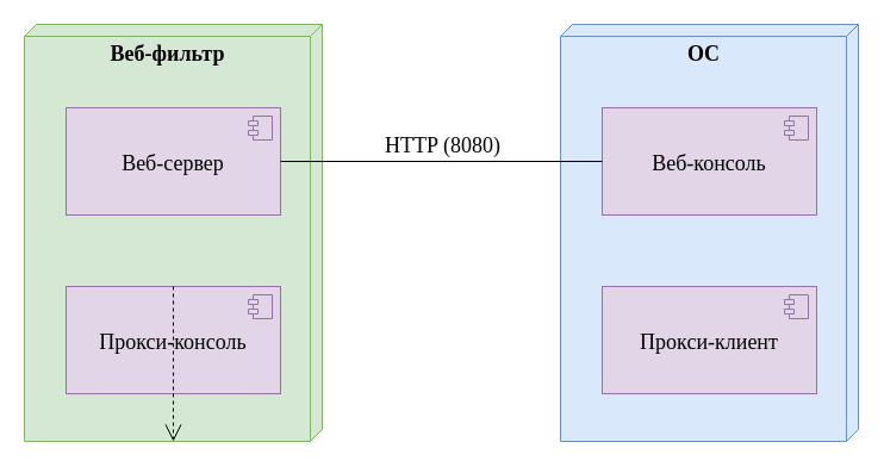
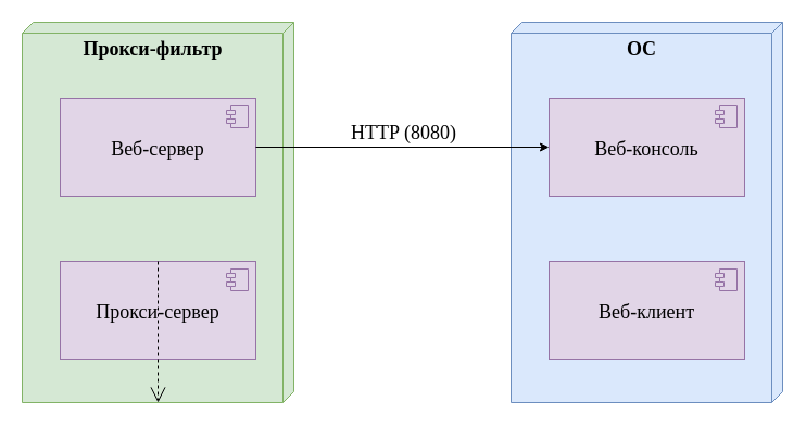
- <mxCell id="2" value="Веб-фильтр" style="verticalAlign=top;align=center;spacingTop=8;spacingLeft=2;spacingRight=12;shape=cube;size=10;direction=south;fontStyle=1;html=1;fontFamily=Times New Roman;fontSize=18;fillColor=#d5e8d4;strokeColor=#82b366;" vertex="1" parent="1"><mxGeometry x="20" y="20" width="250" height="350" as="geometry" /></mxCell>
+ <mxCell id="2" value="Прокси-фильтр" style="verticalAlign=top;align=center;spacingTop=8;spacingLeft=2;spacingRight=12;shape=cube;size=10;direction=south;fontStyle=1;html=1;fontFamily=Times New Roman;fontSize=18;fillColor=#d5e8d4;strokeColor=#82b366;" vertex="1" parent="1"><mxGeometry x="20" y="20" width="250" height="350" as="geometry" /></mxCell>
- <mxCell id="13" value="" style="endArrow=none;html=1;edgeStyle=orthogonalEdgeStyle;fontFamily=Times New Roman;fontSize=18;entryX=0;entryY=0.5;entryDx=0;entryDy=0;exitX=1;exitY=0.5;exitDx=0;exitDy=0;labelPosition=center;verticalLabelPosition=middle;align=center;verticalAlign=middle;startFill=0;" edge="1" parent="1" source="4" target="8"><mxGeometry relative="1" as="geometry"><mxPoint x="20" y="440" as="sourcePoint" /><mxPoint x="180" y="440" as="targetPoint" /></mxGeometry></mxCell>
+ <mxCell id="13" value="" style="endArrow=classic;html=1;edgeStyle=orthogonalEdgeStyle;fontFamily=Times New Roman;fontSize=18;entryX=0;entryY=0.5;entryDx=0;entryDy=0;exitX=1;exitY=0.5;exitDx=0;exitDy=0;labelPosition=center;verticalLabelPosition=middle;align=center;verticalAlign=middle;startFill=0;" edge="1" parent="1" source="4" target="8"><mxGeometry relative="1" as="geometry"><mxPoint x="20" y="440" as="sourcePoint" /><mxPoint x="180" y="440" as="targetPoint" /></mxGeometry></mxCell>
- <mxCell id="6" value="Прокси-консоль" style="fontFamily=Times New Roman;fontSize=18;fillColor=#e1d5e7;strokeColor=#9673a6;" vertex="1" parent="1"><mxGeometry x="55" y="240" width="180" height="90" as="geometry" /></mxCell>
+ <mxCell id="6" value="Прокси-сервер" style="fontFamily=Times New Roman;fontSize=18;fillColor=#e1d5e7;strokeColor=#9673a6;" vertex="1" parent="1"><mxGeometry x="55" y="240" width="180" height="90" as="geometry" /></mxCell>
- <mxCell id="10" value="Прокси-клиент" style="fontFamily=Times New Roman;fontSize=18;fillColor=#e1d5e7;strokeColor=#9673a6;" vertex="1" parent="1"><mxGeometry x="505" y="240" width="180" height="90" as="geometry" /></mxCell>
+ <mxCell id="10" value="Веб-клиент" style="fontFamily=Times New Roman;fontSize=18;fillColor=#e1d5e7;strokeColor=#9673a6;" vertex="1" parent="1"><mxGeometry x="505" y="240" width="180" height="90" as="geometry" /></mxCell>
